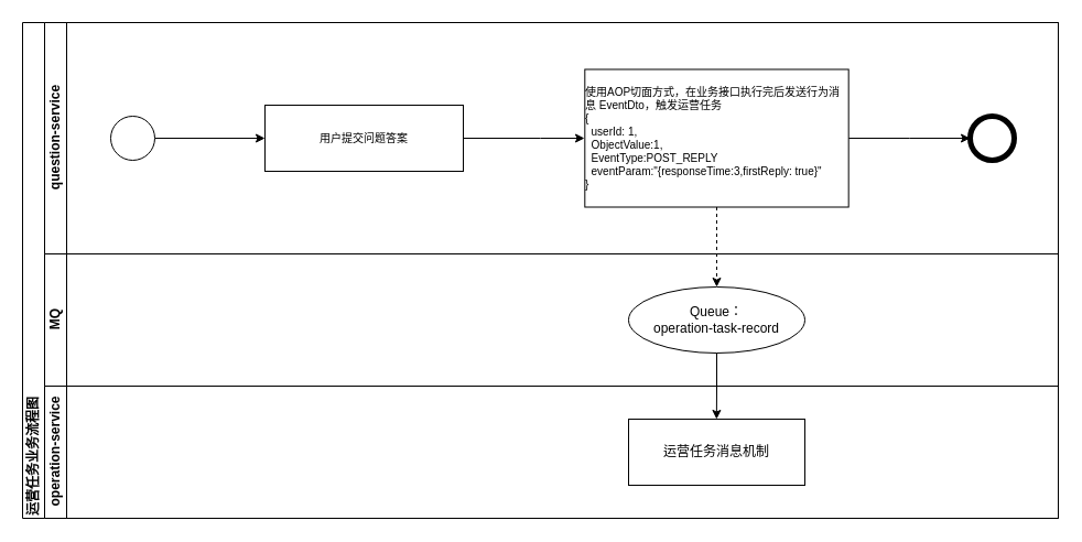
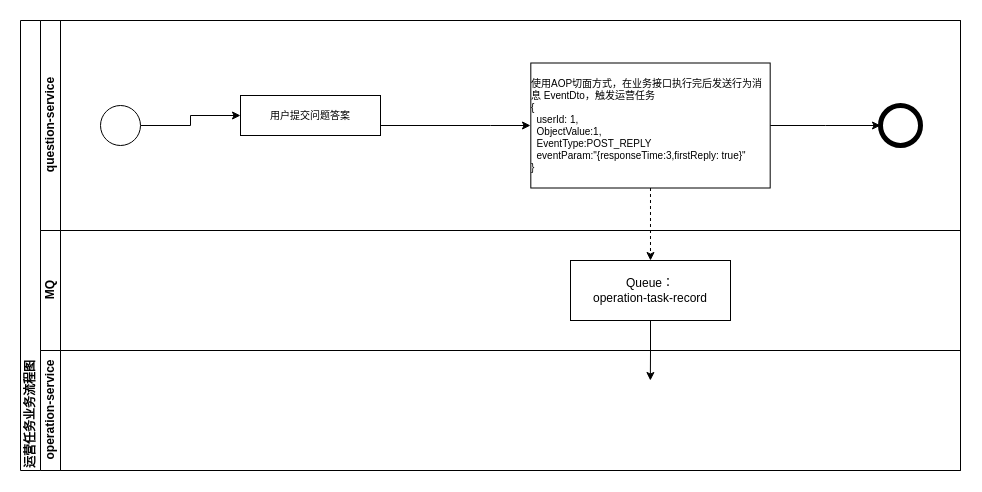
- <mxCell id="6" value="&lt;font style=&quot;font-size: 10px;&quot;&gt;用户提交问题答案&lt;/font&gt;" style="rounded=0;whiteSpace=wrap;html=1;fontFamily=Helvetica;fontSize=12;fontColor=#000000;align=center;" parent="3" vertex="1"><mxGeometry x="200" y="75" width="180" height="60" as="geometry" /></mxCell>
+ <mxCell id="6" value="&lt;font style=&quot;font-size: 10px;&quot;&gt;用户提交问题答案&lt;/font&gt;" style="rounded=0;whiteSpace=wrap;html=1;fontFamily=Helvetica;fontSize=12;fontColor=#000000;align=center;" parent="3" vertex="1"><mxGeometry x="200" y="75" width="140" height="40" as="geometry" /></mxCell>
- <mxCell id="12" value="Queue：&lt;br&gt;operation-task-record" style="ellipse;whiteSpace=wrap;html=1;fontFamily=Helvetica;fontSize=12;fontColor=#000000;align=center;" parent="11" vertex="1"><mxGeometry x="530" y="30" width="160" height="60" as="geometry" /></mxCell>
+ <mxCell id="12" value="Queue：&lt;br&gt;operation-task-record" style="rounded=0;whiteSpace=wrap;html=1;fontFamily=Helvetica;fontSize=12;fontColor=#000000;align=center;" parent="11" vertex="1"><mxGeometry x="530" y="30" width="160" height="60" as="geometry" /></mxCell>
- <mxCell id="16" value="运营任务消息机制" style="rounded=0;whiteSpace=wrap;html=1;" parent="15" vertex="1"><mxGeometry x="530" y="30" width="160" height="60" as="geometry" /></mxCell>
